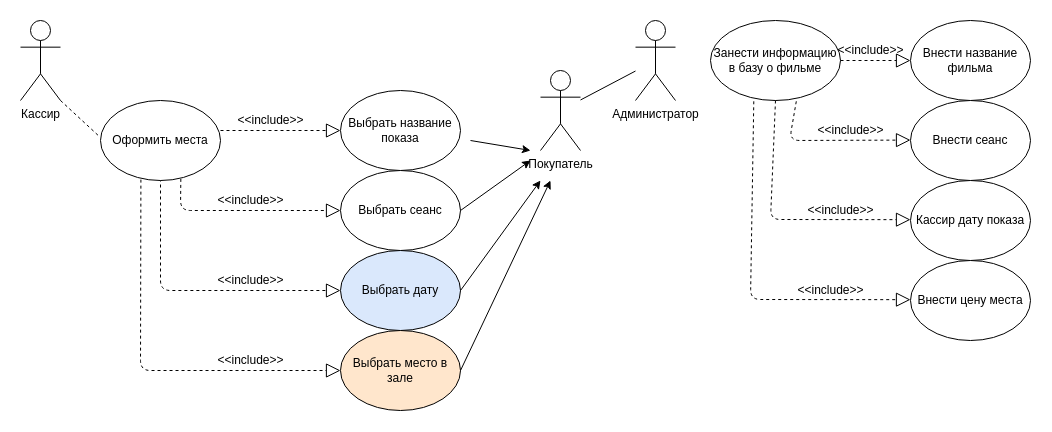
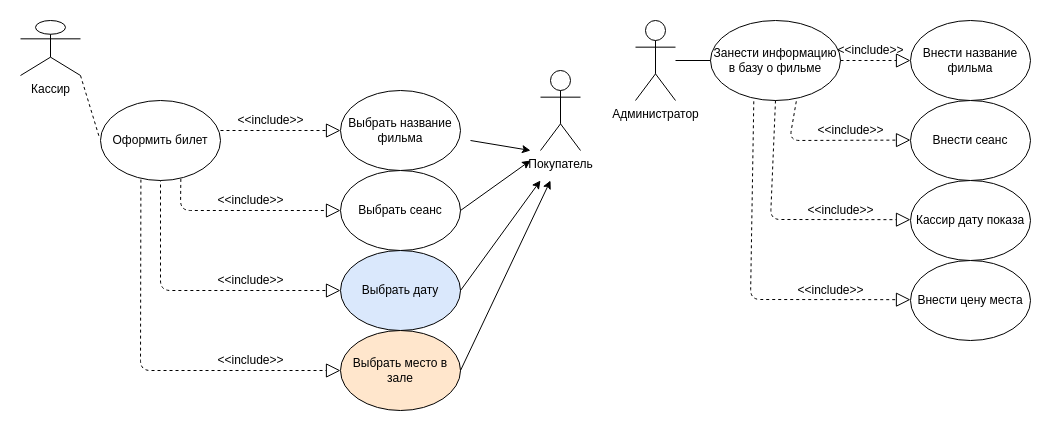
- <mxCell id="2" value="Кассир" style="shape=umlActor;verticalLabelPosition=bottom;verticalAlign=top;html=1;outlineConnect=0;" vertex="1" parent="1"><mxGeometry x="20" y="20" width="40" height="80" as="geometry" /></mxCell>
+ <mxCell id="2" value="Кассир" style="shape=umlActor;verticalLabelPosition=bottom;verticalAlign=top;html=1;outlineConnect=0;" vertex="1" parent="1"><mxGeometry x="20" y="20" width="60" height="55" as="geometry" /></mxCell>
- <mxCell id="32" value="" style="endArrow=none;html=1;" edge="1" source="18" target="17" parent="1"><mxGeometry width="50" height="50" relative="1" as="geometry"><mxPoint x="670" y="120" as="sourcePoint" /><mxPoint x="720" y="70" as="targetPoint" /></mxGeometry></mxCell>
+ <mxCell id="32" value="" style="endArrow=none;html=1;entryX=0;entryY=0.5;entryDx=0;entryDy=0;" edge="1" source="18" target="19" parent="1"><mxGeometry width="50" height="50" relative="1" as="geometry"><mxPoint x="670" y="120" as="sourcePoint" /><mxPoint x="720" y="70" as="targetPoint" /></mxGeometry></mxCell>
- <mxCell id="12" value="&lt;span&gt;Выбрать название показа&lt;/span&gt;" style="ellipse;whiteSpace=wrap;html=1;" vertex="1" parent="1"><mxGeometry x="340" y="90" width="120" height="80" as="geometry" /></mxCell>
+ <mxCell id="12" value="&lt;span&gt;Выбрать название фильма&lt;/span&gt;" style="ellipse;whiteSpace=wrap;html=1;" vertex="1" parent="1"><mxGeometry x="340" y="90" width="120" height="80" as="geometry" /></mxCell>
- <mxCell id="11" value="&lt;span&gt;Оформить места&lt;/span&gt;" style="ellipse;whiteSpace=wrap;html=1;" vertex="1" parent="1"><mxGeometry x="100" y="100" width="120" height="80" as="geometry" /></mxCell>
+ <mxCell id="11" value="&lt;span&gt;Оформить билет&lt;/span&gt;" style="ellipse;whiteSpace=wrap;html=1;" vertex="1" parent="1"><mxGeometry x="100" y="100" width="120" height="80" as="geometry" /></mxCell>
